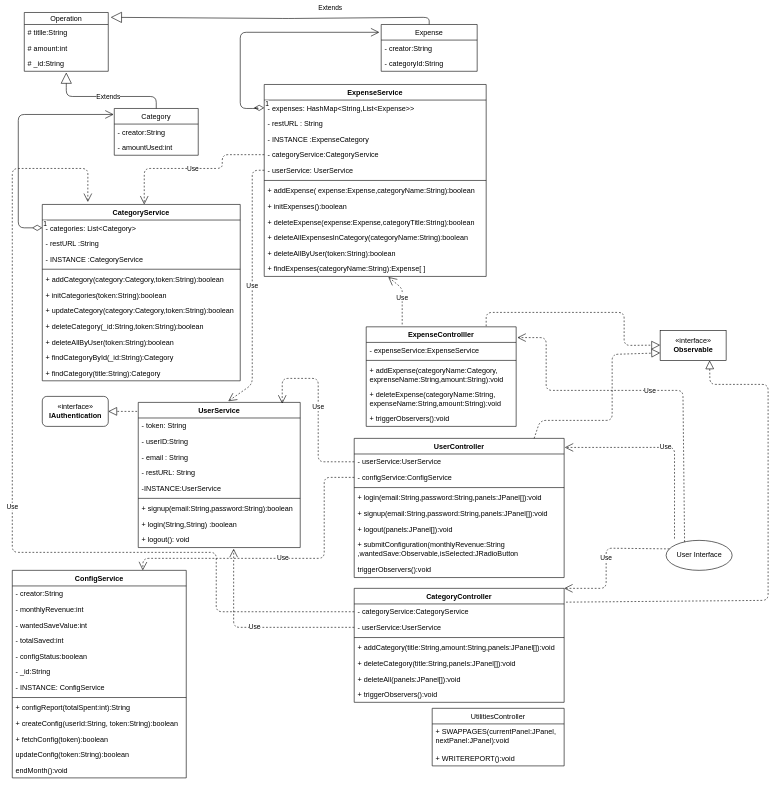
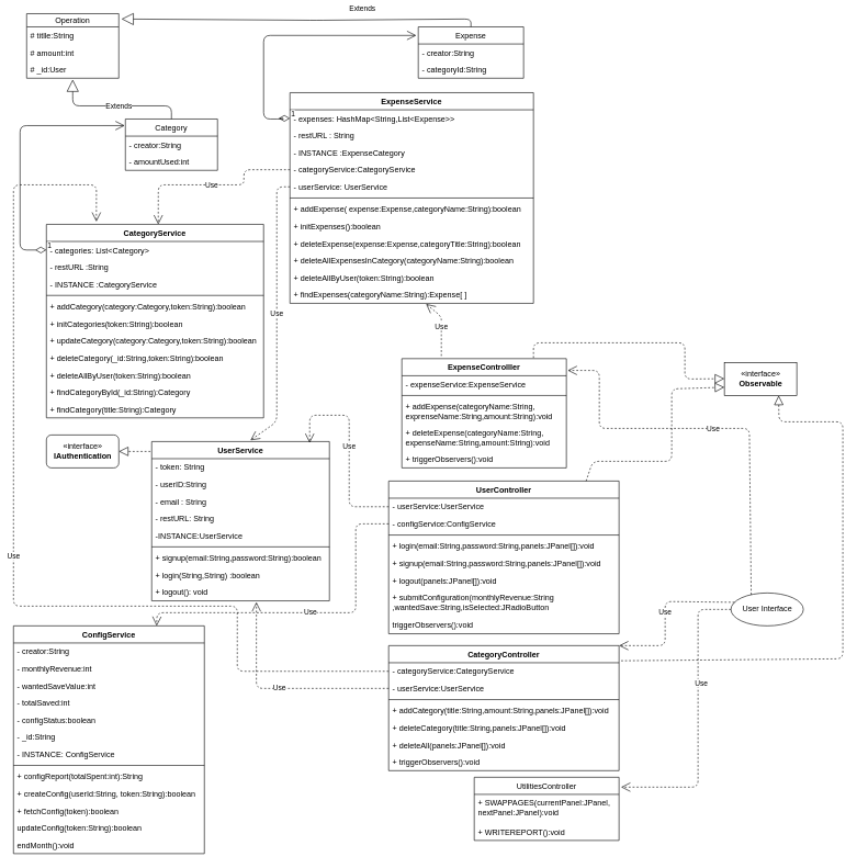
- <mxCell id="5" value="# _id:String" style="text;strokeColor=none;fillColor=none;align=left;verticalAlign=top;spacingLeft=4;spacingRight=4;overflow=hidden;rotatable=0;points=[[0,0.5],[1,0.5]];portConstraint=eastwest;" parent="2" vertex="1"><mxGeometry y="72" width="140" height="26" as="geometry" /></mxCell>
+ <mxCell id="5" value="# _id:User" style="text;strokeColor=none;fillColor=none;align=left;verticalAlign=top;spacingLeft=4;spacingRight=4;overflow=hidden;rotatable=0;points=[[0,0.5],[1,0.5]];portConstraint=eastwest;" parent="2" vertex="1"><mxGeometry y="72" width="140" height="26" as="geometry" /></mxCell>
- <mxCell id="60" value="+ addExpense(categoryName:Category,&#10;exprenseName:String,amount:String):void" style="text;strokeColor=none;fillColor=none;align=left;verticalAlign=top;spacingLeft=4;spacingRight=4;overflow=hidden;rotatable=0;points=[[0,0.5],[1,0.5]];portConstraint=eastwest;" parent="57" vertex="1"><mxGeometry y="60" width="250" height="40" as="geometry" /></mxCell>
+ <mxCell id="60" value="+ addExpense(categoryName:String,&#10;exprenseName:String,amount:String):void" style="text;strokeColor=none;fillColor=none;align=left;verticalAlign=top;spacingLeft=4;spacingRight=4;overflow=hidden;rotatable=0;points=[[0,0.5],[1,0.5]];portConstraint=eastwest;" parent="57" vertex="1"><mxGeometry y="60" width="250" height="40" as="geometry" /></mxCell>
- <mxCell id="99" value="Use" style="endArrow=open;endSize=12;dashed=1;html=1;entryX=1.003;entryY=0.065;entryDx=0;entryDy=0;entryPerimeter=0;exitX=0.127;exitY=-0.06;exitDx=0;exitDy=0;exitPerimeter=0;" parent="1" source="96" target="77" edge="1"><mxGeometry width="160" relative="1" as="geometry"><mxPoint x="950" y="924.5" as="sourcePoint" /><mxPoint x="1110" y="924.5" as="targetPoint" /><Array as="points"><mxPoint x="1124" y="745" /></Array></mxGeometry></mxCell>
- <mxCell id="84" value="+ submitConfiguration(monthlyRevenue:String&#10;,wantedSave:Observable,isSelected:JRadioButton" style="text;strokeColor=none;fillColor=none;align=left;verticalAlign=top;spacingLeft=4;spacingRight=4;overflow=hidden;rotatable=0;points=[[0,0.5],[1,0.5]];portConstraint=eastwest;" parent="77" vertex="1"><mxGeometry y="164" width="350" height="42" as="geometry" /></mxCell>
+ <mxCell id="84" value="+ submitConfiguration(monthlyRevenue:String&#10;,wantedSave:String,isSelected:JRadioButton" style="text;strokeColor=none;fillColor=none;align=left;verticalAlign=top;spacingLeft=4;spacingRight=4;overflow=hidden;rotatable=0;points=[[0,0.5],[1,0.5]];portConstraint=eastwest;" parent="77" vertex="1"><mxGeometry y="164" width="350" height="42" as="geometry" /></mxCell>
+ <mxCell id="102" value="Use" style="endArrow=open;endSize=12;dashed=1;html=1;entryX=1.014;entryY=0.156;entryDx=0;entryDy=0;entryPerimeter=0;exitX=0;exitY=0.5;exitDx=0;exitDy=0;" parent="1" source="96" target="103" edge="1"><mxGeometry x="-0.259" y="5" width="160" relative="1" as="geometry"><mxPoint x="810" y="1040" as="sourcePoint" /><mxPoint x="970" y="1040" as="targetPoint" /><Array as="points"><mxPoint x="1060" y="925" /><mxPoint x="1060" y="1000" /><mxPoint x="1060" y="1080" /><mxPoint x="1060" y="1195" /></Array><mxPoint as="offset" /></mxGeometry></mxCell>
